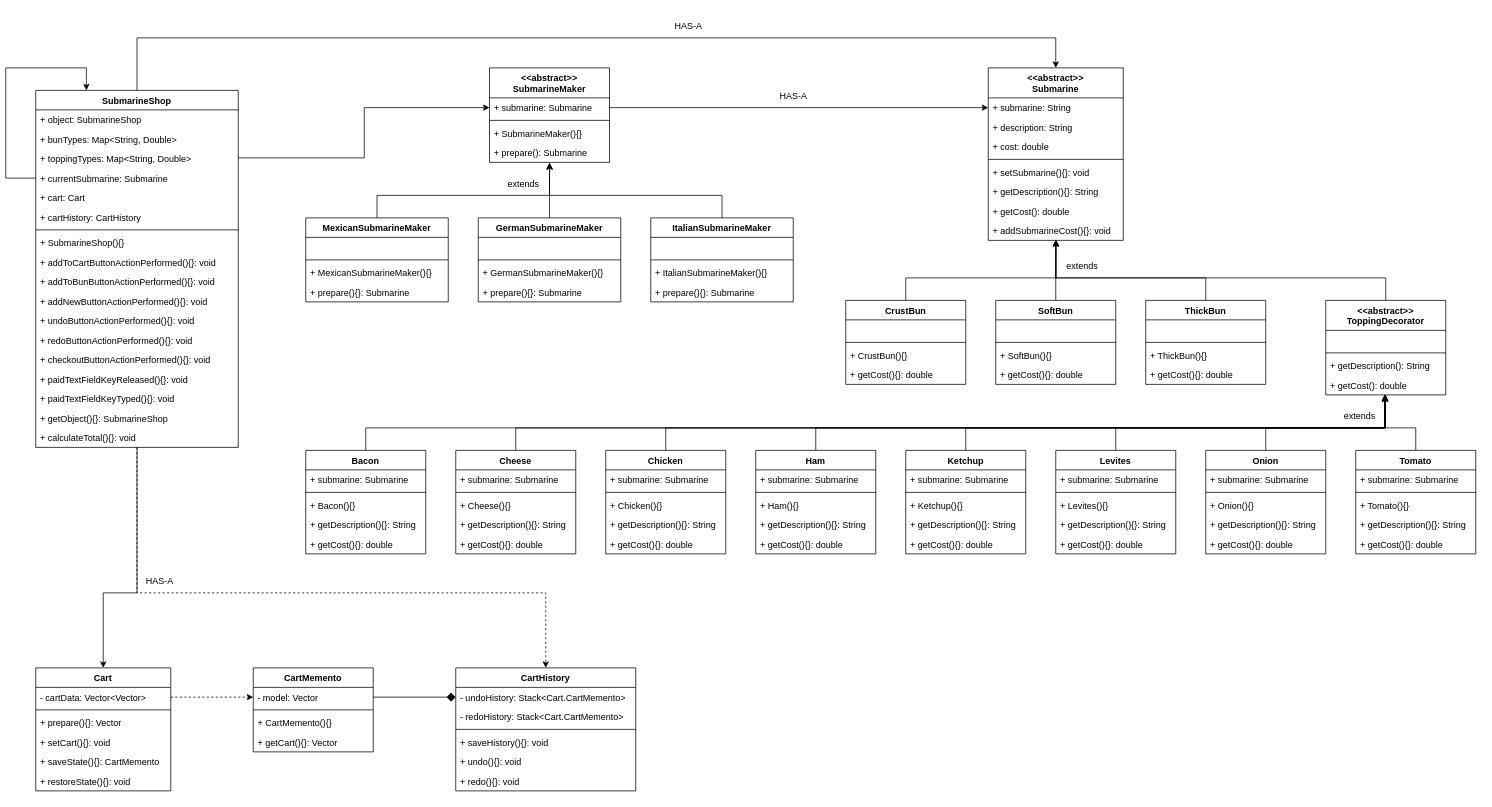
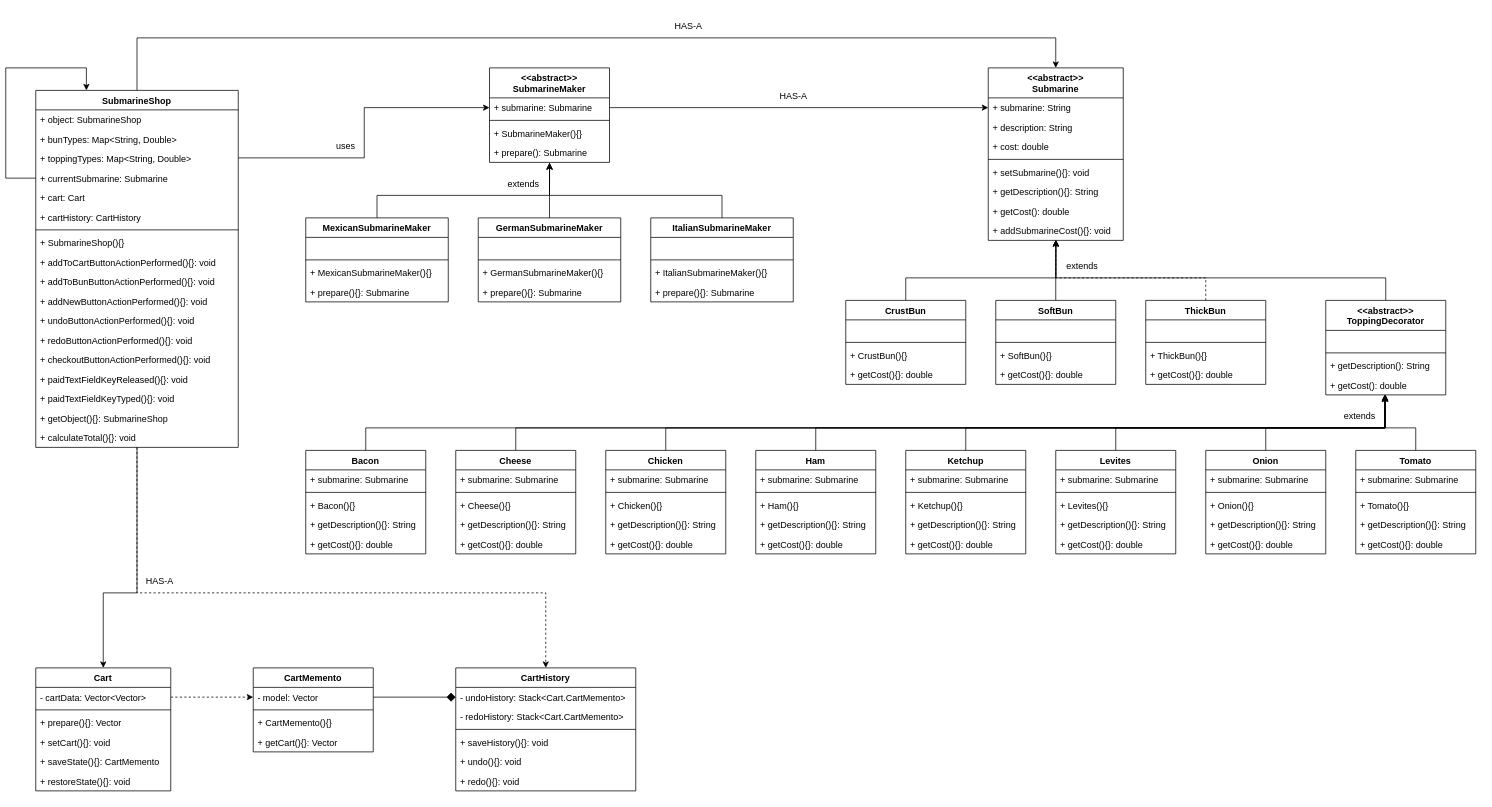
+ <mxCell id="162" value="uses" style="text;html=1;align=center;verticalAlign=middle;resizable=0;points=[];autosize=1;fillColor=none;" parent="1" vertex="1"><mxGeometry x="408" y="180" width="50" height="30" as="geometry" /></mxCell>
- <mxCell id="92" style="edgeStyle=orthogonalEdgeStyle;rounded=0;orthogonalLoop=1;jettySize=auto;html=1;entryX=0.5;entryY=1;entryDx=0;entryDy=0;entryPerimeter=0;strokeWidth=1;endArrow=classic;endFill=1;endSize=6;fillColor=none;" parent="1" source="93" target="79" edge="1"><mxGeometry relative="1" as="geometry"><Array as="points"><mxPoint x="1580" y="370" /><mxPoint x="1380" y="370" /></Array></mxGeometry></mxCell>
+ <mxCell id="92" style="edgeStyle=orthogonalEdgeStyle;rounded=0;orthogonalLoop=1;jettySize=auto;html=1;entryX=0.5;entryY=1;entryDx=0;entryDy=0;entryPerimeter=0;strokeWidth=1;endArrow=classic;endFill=1;endSize=6;fillColor=none;dashed=1;" parent="1" source="93" target="79" edge="1"><mxGeometry relative="1" as="geometry"><Array as="points"><mxPoint x="1580" y="370" /><mxPoint x="1380" y="370" /></Array></mxGeometry></mxCell>
